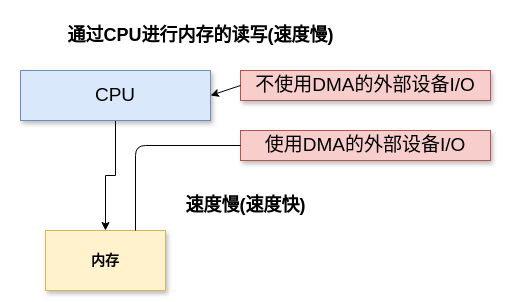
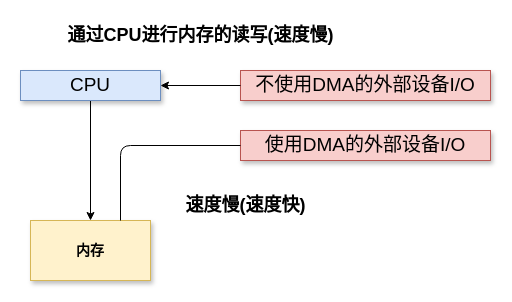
- <mxCell id="3" value="CPU" style="rounded=0;whiteSpace=wrap;html=1;fontSize=19;fillColor=#dae8fc;strokeColor=#6c8ebf;shadow=1;" parent="1" vertex="1"><mxGeometry x="20" y="70" width="190" height="50" as="geometry" /></mxCell>
+ <mxCell id="3" value="CPU" style="rounded=0;whiteSpace=wrap;html=1;fontSize=19;fillColor=#dae8fc;strokeColor=#6c8ebf;shadow=1;" parent="1" vertex="1"><mxGeometry x="20" y="70" width="140" height="30" as="geometry" /></mxCell>
- <mxCell id="8" value="内存" style="rounded=0;whiteSpace=wrap;html=1;fillColor=#fff2cc;strokeColor=#d6b656;shadow=1;fontStyle=1;fontSize=14;" vertex="1" parent="1"><mxGeometry x="45" y="230" width="120" height="60" as="geometry" /></mxCell>
+ <mxCell id="8" value="内存" style="rounded=0;whiteSpace=wrap;html=1;fillColor=#fff2cc;strokeColor=#d6b656;shadow=1;fontStyle=1;fontSize=14;" vertex="1" parent="1"><mxGeometry x="30" y="220" width="120" height="60" as="geometry" /></mxCell>
